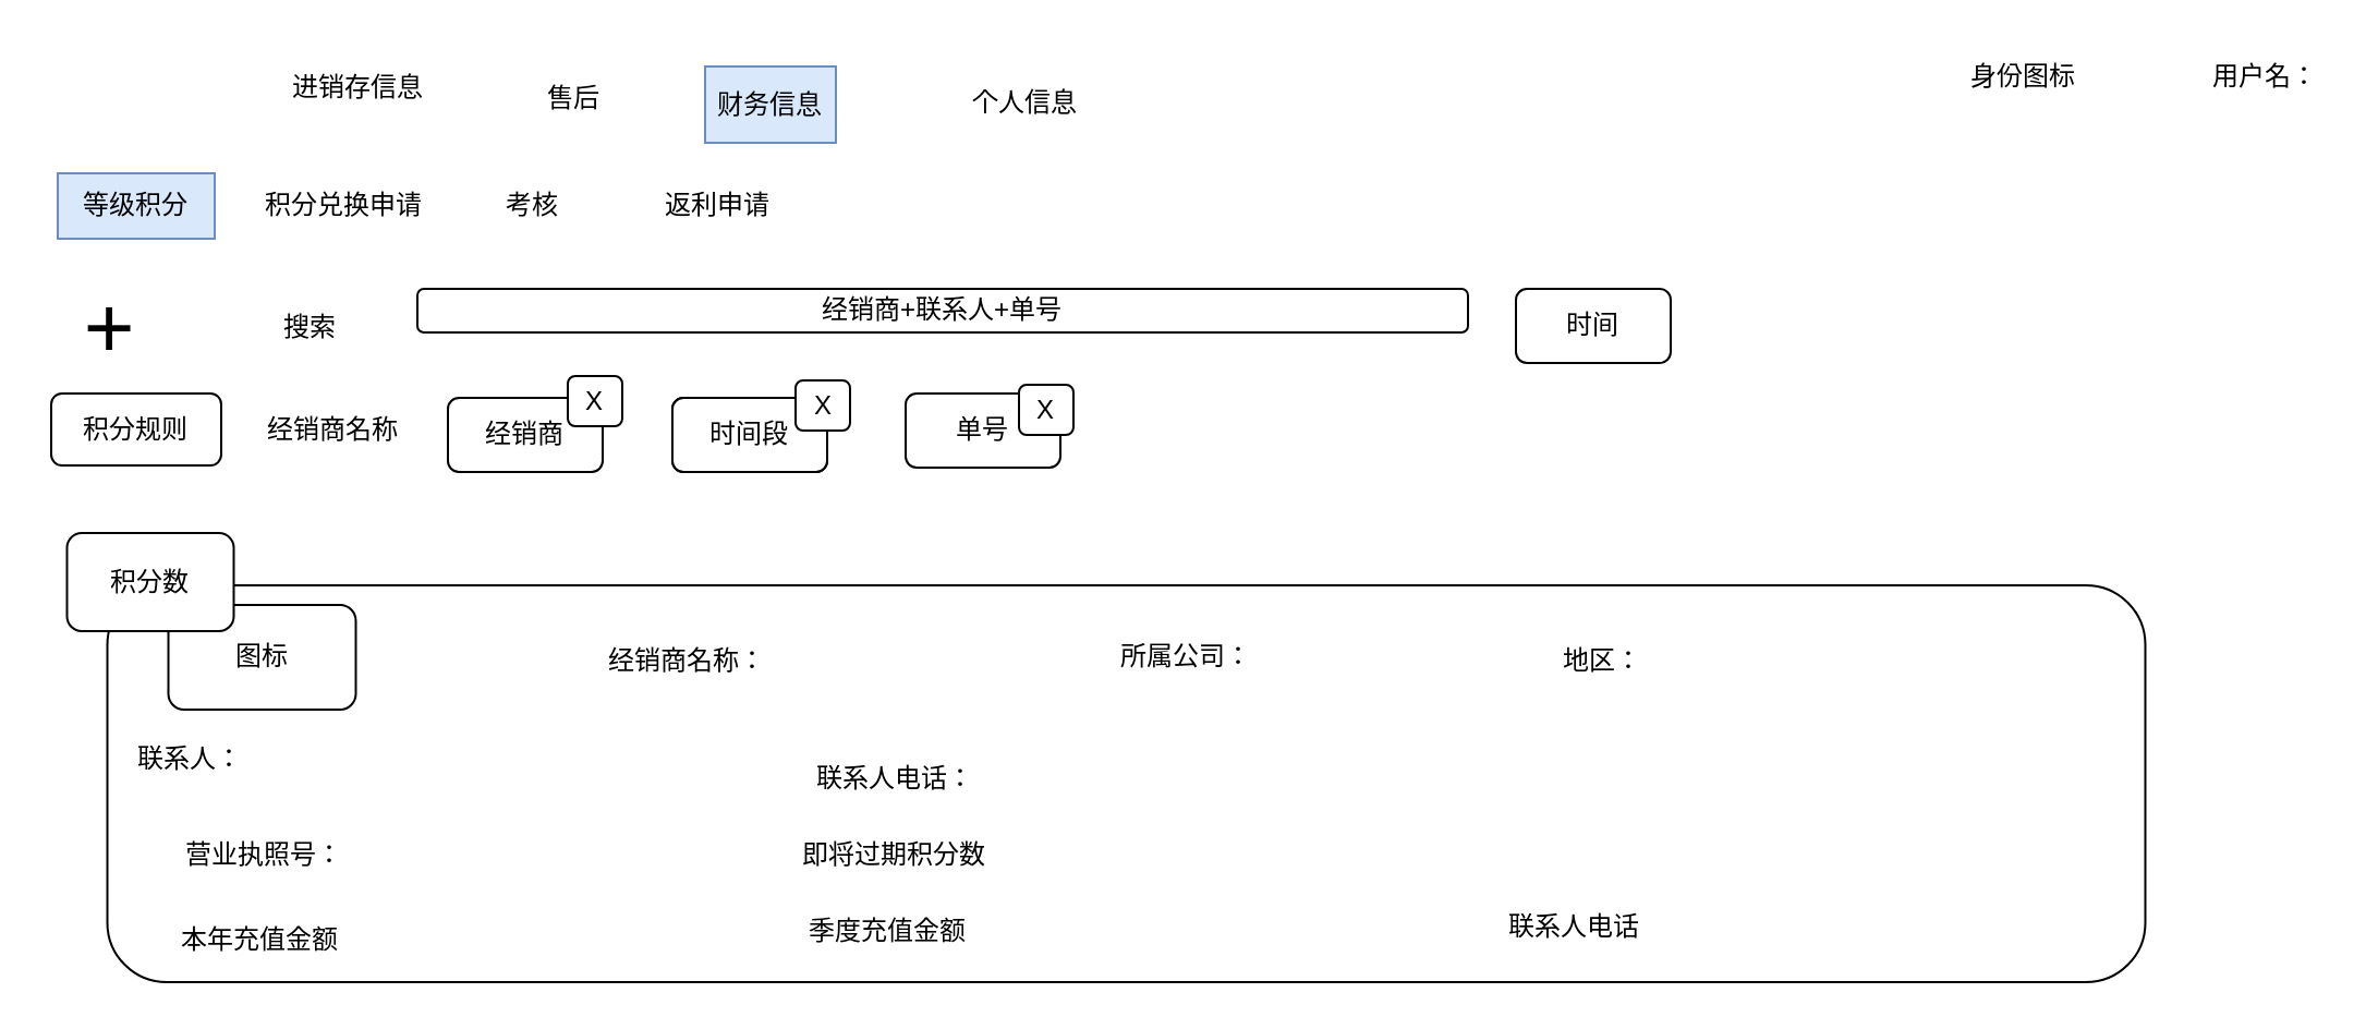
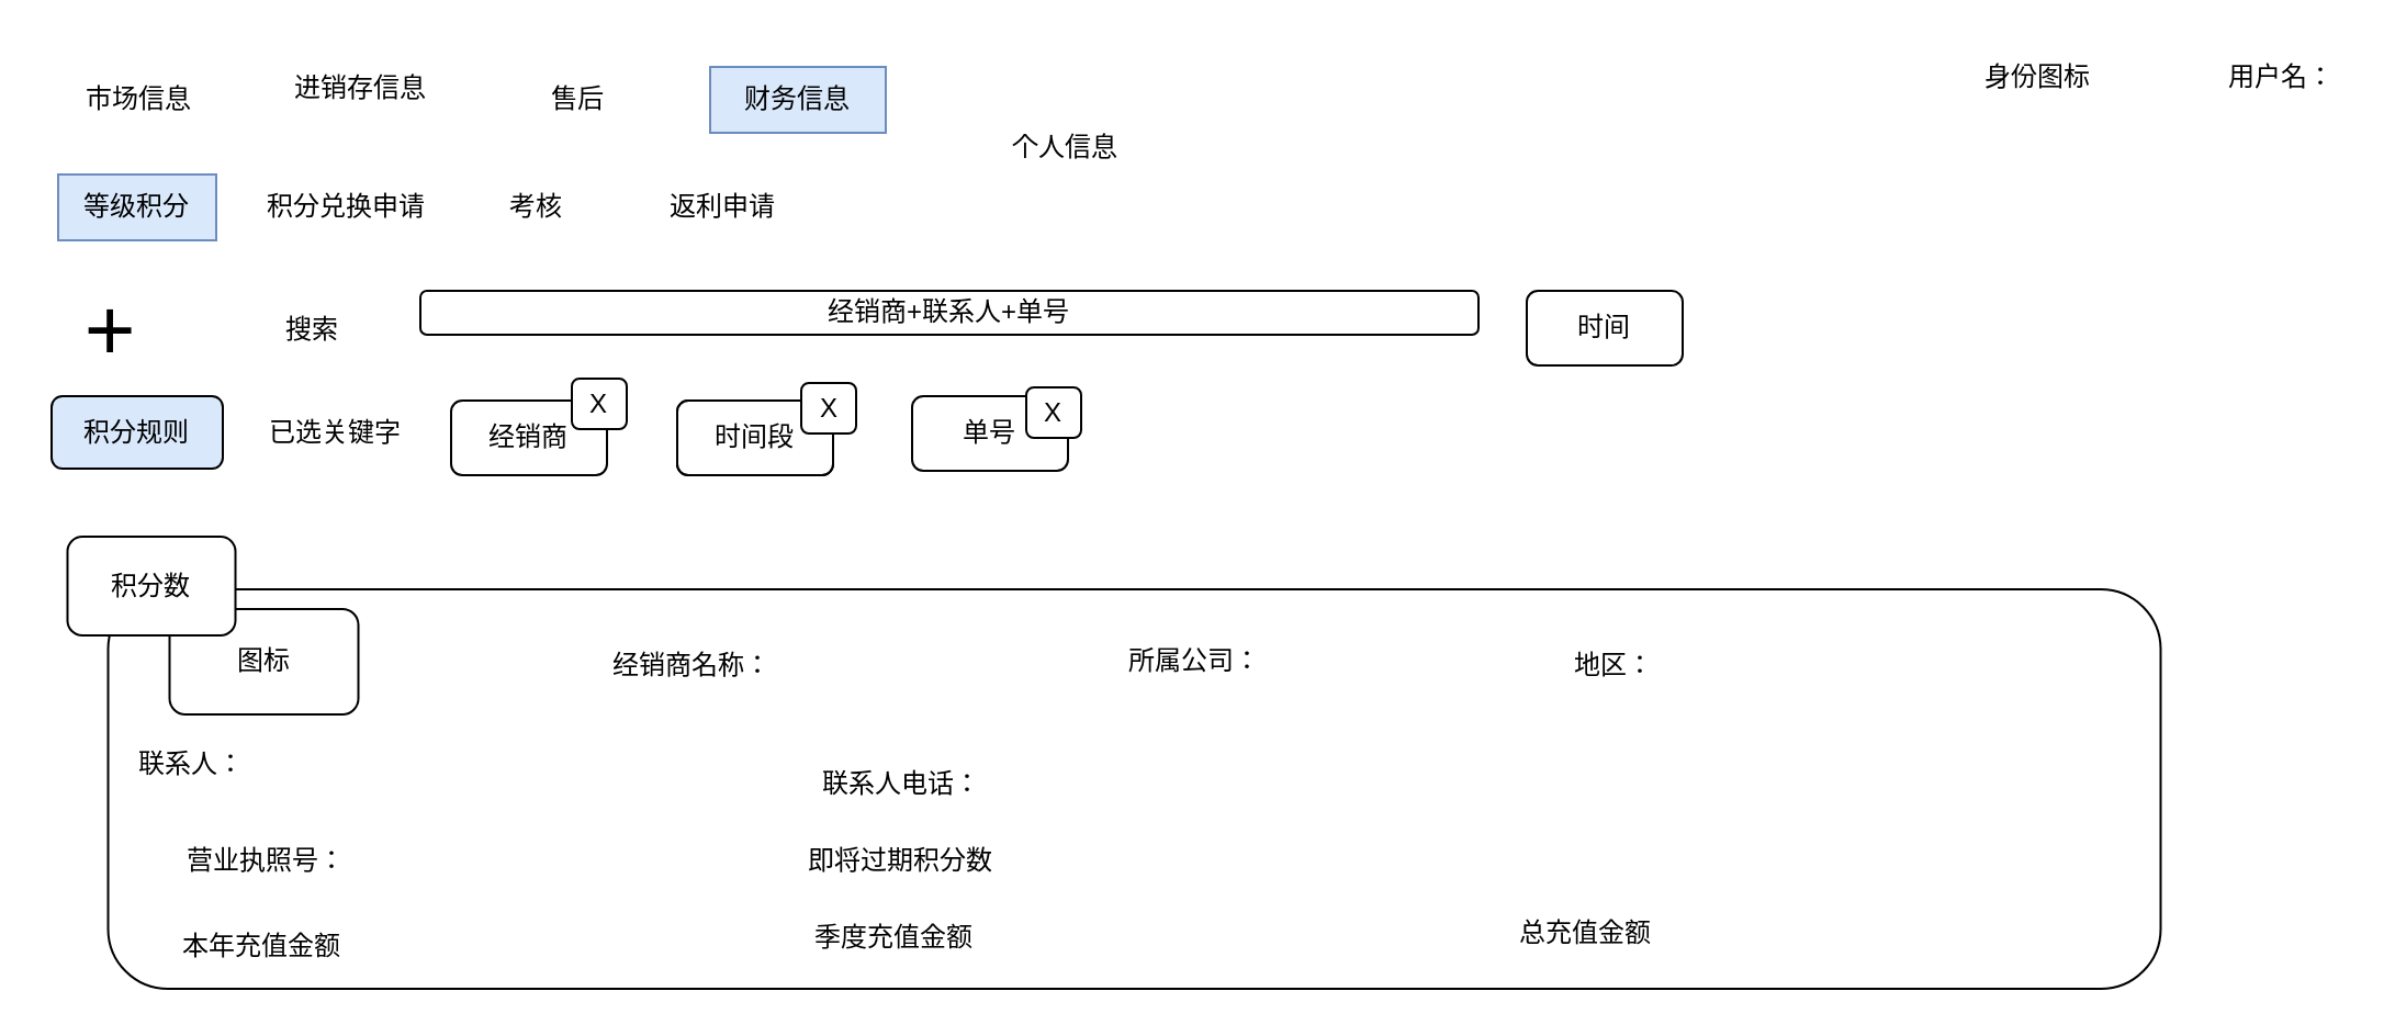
+ <mxCell id="2" value="市场信息" style="text;html=1;strokeColor=none;fillColor=none;align=center;verticalAlign=middle;whiteSpace=wrap;rounded=0;" vertex="1" parent="1"><mxGeometry x="23" y="30" width="80" height="30" as="geometry" /></mxCell>
- <mxCell id="11" value="个人信息" style="text;html=1;strokeColor=none;fillColor=none;align=center;verticalAlign=middle;whiteSpace=wrap;rounded=0;" vertex="1" parent="1"><mxGeometry x="430" y="32" width="80" height="30" as="geometry" /></mxCell>
+ <mxCell id="11" value="个人信息" style="text;html=1;strokeColor=none;fillColor=none;align=center;verticalAlign=middle;whiteSpace=wrap;rounded=0;" vertex="1" parent="1"><mxGeometry x="445" y="52" width="80" height="30" as="geometry" /></mxCell>
- <mxCell id="22" value="财务信息" style="text;html=1;strokeColor=#6c8ebf;fillColor=#dae8fc;align=center;verticalAlign=middle;whiteSpace=wrap;rounded=0;" vertex="1" parent="1"><mxGeometry x="323" y="30" width="60" height="35" as="geometry" /></mxCell>
+ <mxCell id="22" value="财务信息" style="text;html=1;strokeColor=#6c8ebf;fillColor=#dae8fc;align=center;verticalAlign=middle;whiteSpace=wrap;rounded=0;" vertex="1" parent="1"><mxGeometry x="323" y="30" width="80" height="30" as="geometry" /></mxCell>
- <mxCell id="38" value="积分规则" style="rounded=1;whiteSpace=wrap;html=1;" vertex="1" parent="1"><mxGeometry x="23" y="180" width="78" height="33" as="geometry" /></mxCell>
+ <mxCell id="38" value="积分规则" style="rounded=1;whiteSpace=wrap;html=1;fillColor=#dae8fc;" vertex="1" parent="1"><mxGeometry x="23" y="180" width="78" height="33" as="geometry" /></mxCell>
- <mxCell id="15" value="经销商名称" style="text;html=1;strokeColor=none;fillColor=none;align=center;verticalAlign=middle;whiteSpace=wrap;rounded=0;" vertex="1" parent="1"><mxGeometry x="118" y="182" width="69" height="30" as="geometry" /></mxCell>
+ <mxCell id="15" value="已选关键字" style="text;html=1;strokeColor=none;fillColor=none;align=center;verticalAlign=middle;whiteSpace=wrap;rounded=0;" vertex="1" parent="1"><mxGeometry x="118" y="182" width="69" height="30" as="geometry" /></mxCell>
- <mxCell id="37" value="联系人电话" style="text;html=1;strokeColor=none;fillColor=none;align=center;verticalAlign=middle;whiteSpace=wrap;rounded=0;" vertex="1" parent="1"><mxGeometry x="678" y="410" width="88" height="30" as="geometry" /></mxCell>
+ <mxCell id="37" value="总充值金额" style="text;html=1;strokeColor=none;fillColor=none;align=center;verticalAlign=middle;whiteSpace=wrap;rounded=0;" vertex="1" parent="1"><mxGeometry x="678" y="410" width="88" height="30" as="geometry" /></mxCell>
